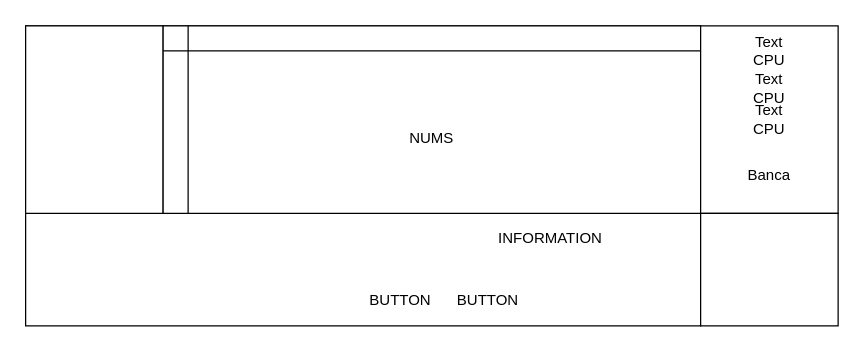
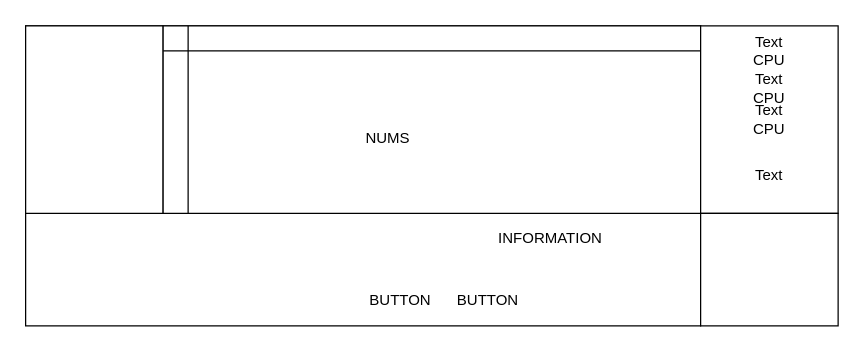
- <mxCell id="8" value="NUMS" style="text;html=1;strokeColor=none;fillColor=none;align=center;verticalAlign=middle;whiteSpace=wrap;rounded=0;" vertex="1" parent="1"><mxGeometry x="325" y="100" width="40" height="20" as="geometry" /></mxCell>
+ <mxCell id="8" value="NUMS" style="text;html=1;strokeColor=none;fillColor=none;align=center;verticalAlign=middle;whiteSpace=wrap;rounded=0;" vertex="1" parent="1"><mxGeometry x="290" y="100" width="40" height="20" as="geometry" /></mxCell>
- <mxCell id="14" value="Banca" style="text;html=1;strokeColor=none;fillColor=none;align=center;verticalAlign=middle;whiteSpace=wrap;rounded=0;" vertex="1" parent="1"><mxGeometry x="595" y="135" width="40" height="10" as="geometry" /></mxCell>
+ <mxCell id="14" value="Text" style="text;html=1;strokeColor=none;fillColor=none;align=center;verticalAlign=middle;whiteSpace=wrap;rounded=0;" vertex="1" parent="1"><mxGeometry x="595" y="135" width="40" height="10" as="geometry" /></mxCell>
